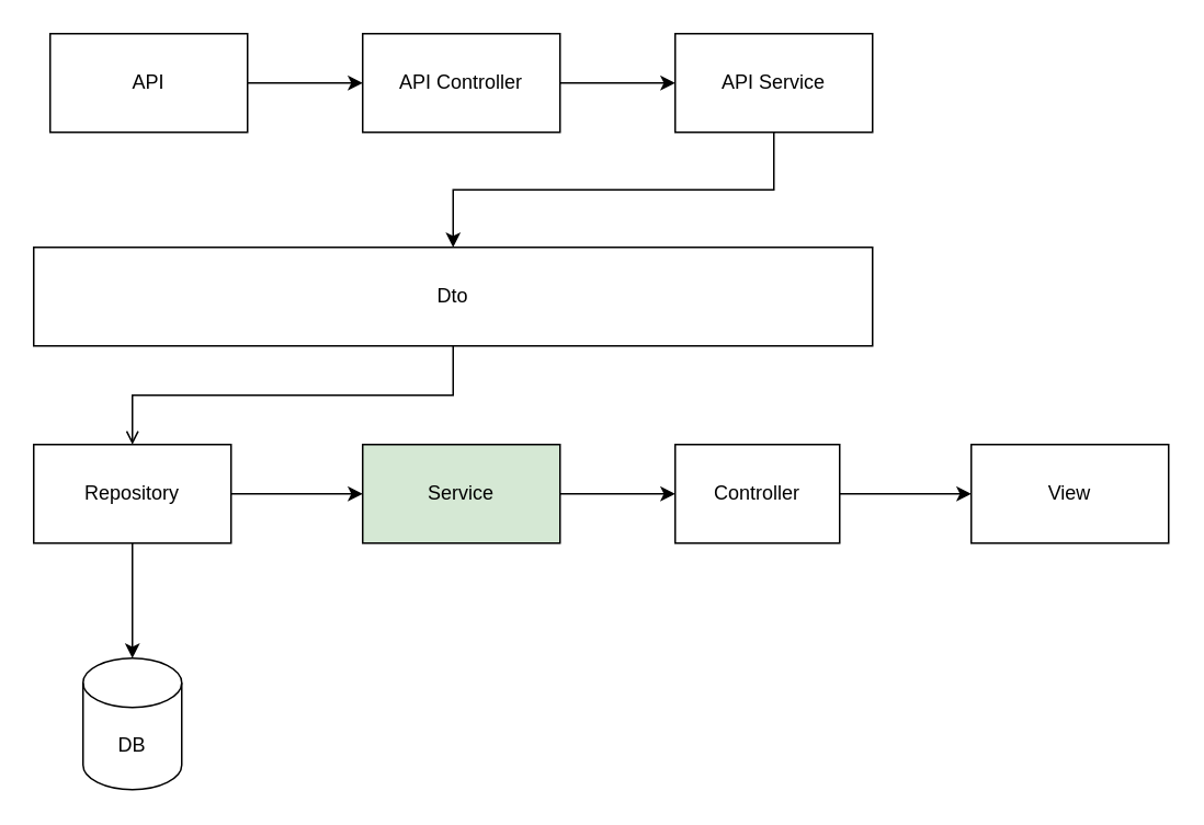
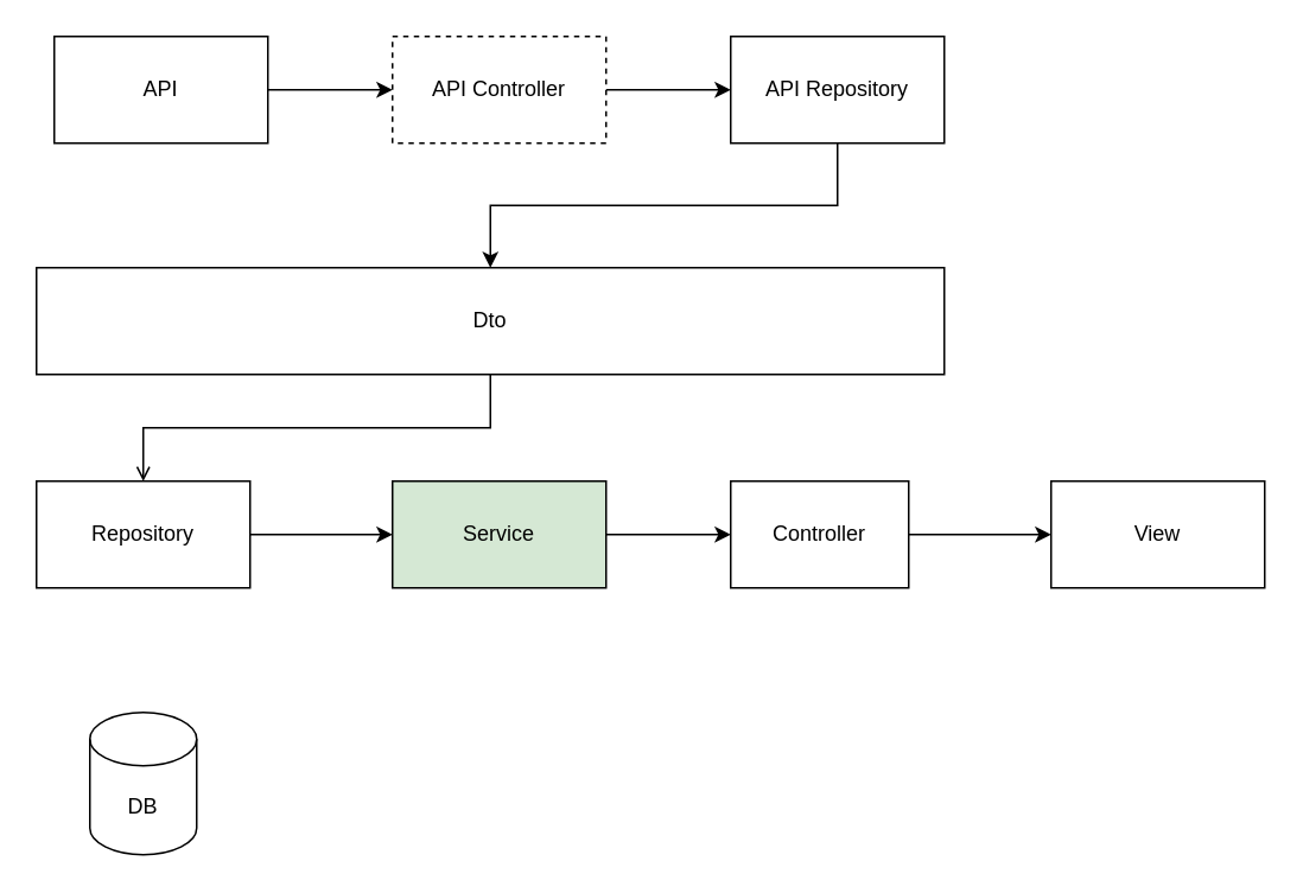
- <mxCell id="5" value="API Controller" style="rounded=0;whiteSpace=wrap;html=1;" vertex="1" parent="1"><mxGeometry x="220" y="20" width="120" height="60" as="geometry" /></mxCell>
+ <mxCell id="5" value="API Controller" style="rounded=0;whiteSpace=wrap;html=1;dashed=1;" vertex="1" parent="1"><mxGeometry x="220" y="20" width="120" height="60" as="geometry" /></mxCell>
- <mxCell id="7" value="API Service" style="rounded=0;whiteSpace=wrap;html=1;" vertex="1" parent="1"><mxGeometry x="410" y="20" width="120" height="60" as="geometry" /></mxCell>
+ <mxCell id="7" value="API Repository" style="rounded=0;whiteSpace=wrap;html=1;" vertex="1" parent="1"><mxGeometry x="410" y="20" width="120" height="60" as="geometry" /></mxCell>
- <mxCell id="11" style="edgeStyle=orthogonalEdgeStyle;rounded=0;orthogonalLoop=1;jettySize=auto;html=1;exitX=0.5;exitY=1;exitDx=0;exitDy=0;entryX=0.5;entryY=0;entryDx=0;entryDy=0;entryPerimeter=0;" edge="1" parent="1" source="12" target="17"><mxGeometry relative="1" as="geometry" /></mxCell>
